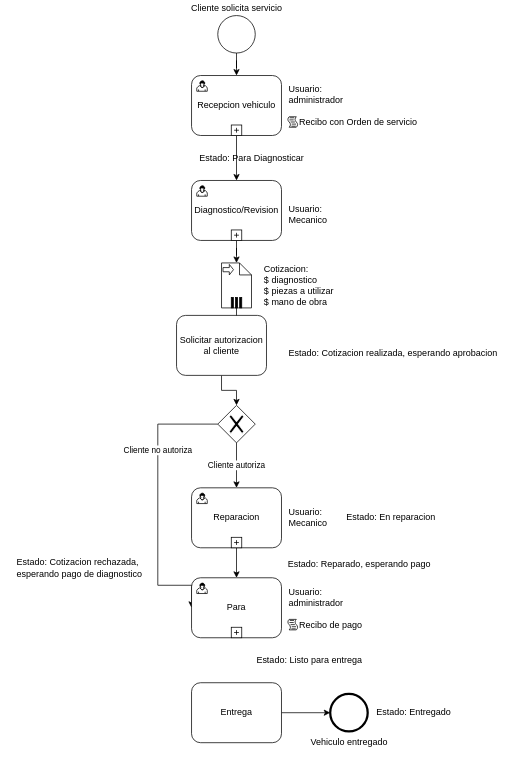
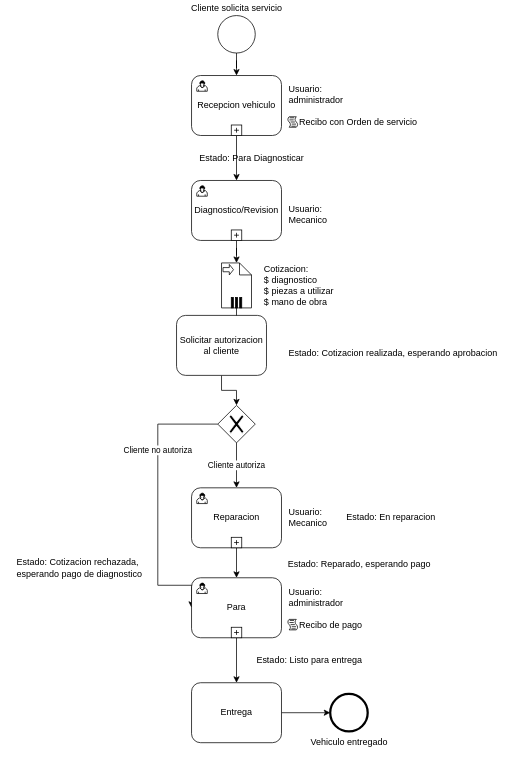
+ <mxCell id="30" value="" style="edgeStyle=orthogonalEdgeStyle;rounded=0;orthogonalLoop=1;jettySize=auto;html=1;" edge="1" parent="1" source="31" target="37"><mxGeometry relative="1" as="geometry" /></mxCell>
- <mxCell id="45" value="Estado: Entregado" style="text;html=1;align=left;verticalAlign=middle;resizable=0;points=[];autosize=1;" vertex="1" parent="1"><mxGeometry x="500" y="940" width="110" height="20" as="geometry" /></mxCell>
